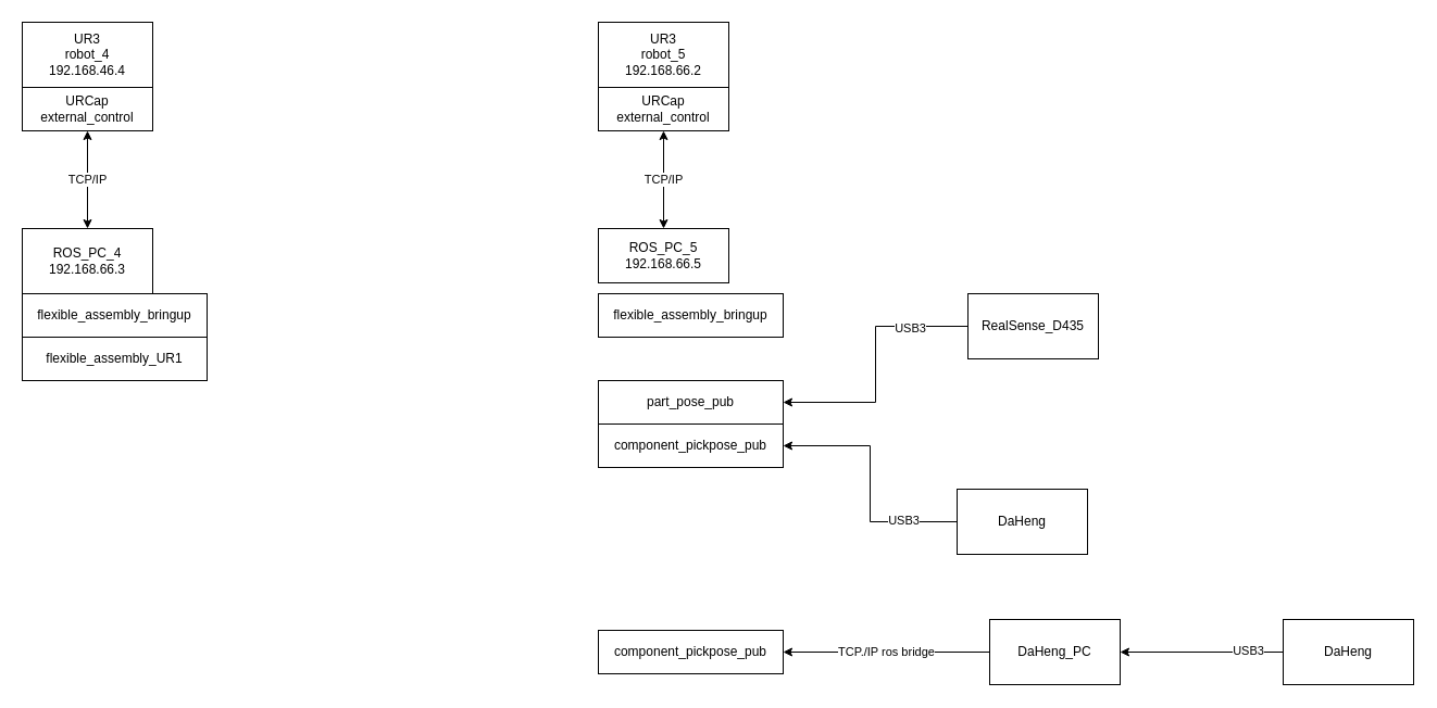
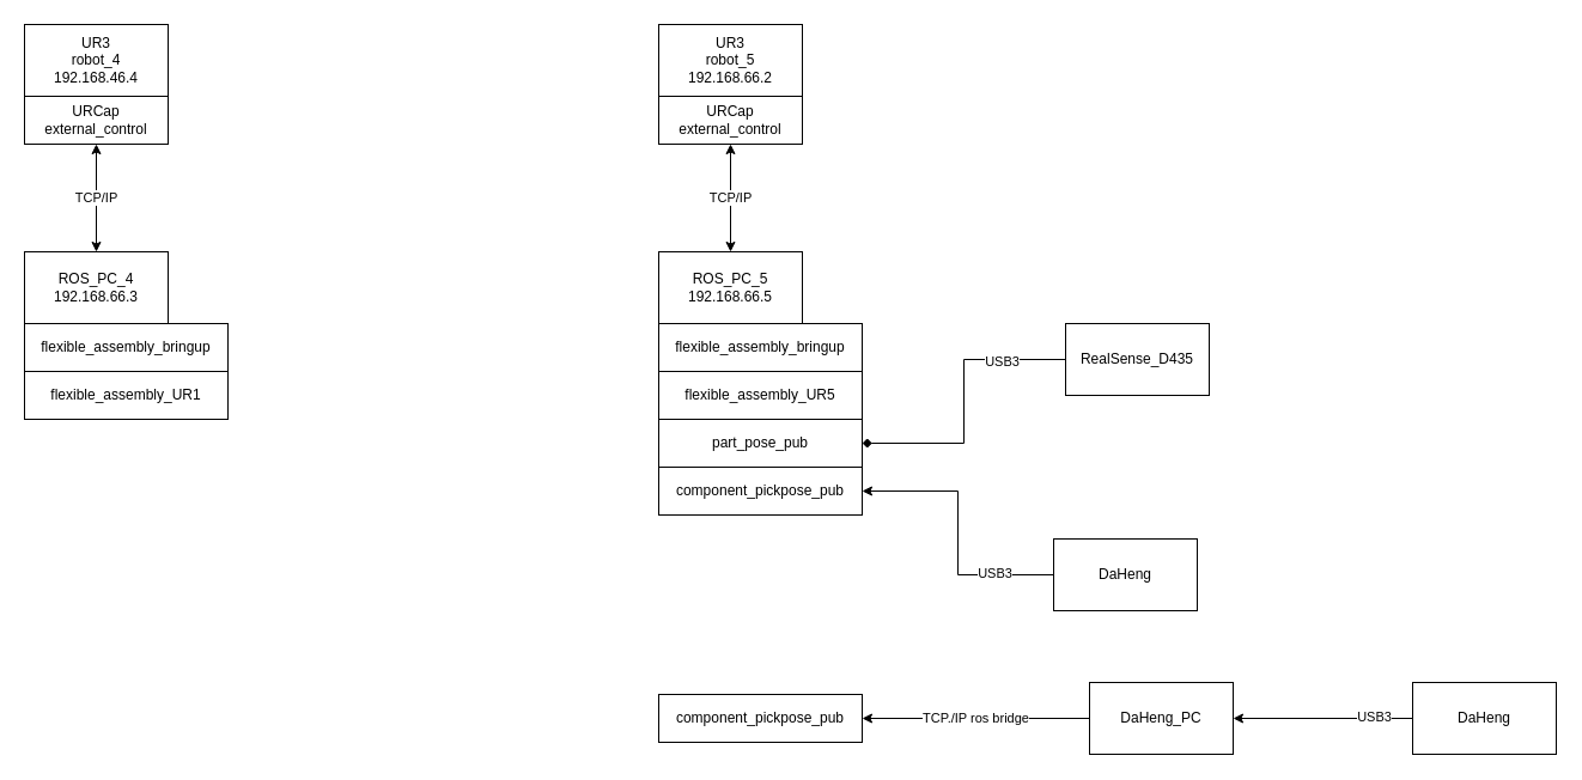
- <mxCell id="5" value="ROS_PC_5&lt;br&gt;192.168.66.5" style="rounded=0;whiteSpace=wrap;html=1;" vertex="1" parent="1"><mxGeometry x="550" y="210" width="120" height="50" as="geometry" /></mxCell>
+ <mxCell id="5" value="ROS_PC_5&lt;br&gt;192.168.66.5" style="rounded=0;whiteSpace=wrap;html=1;" vertex="1" parent="1"><mxGeometry x="550" y="210" width="120" height="60" as="geometry" /></mxCell>
+ <mxCell id="15" value="flexible_assembly_UR5" style="rounded=0;whiteSpace=wrap;html=1;" vertex="1" parent="1"><mxGeometry x="550" y="310" width="170" height="40" as="geometry" /></mxCell>
- <mxCell id="6" style="edgeStyle=orthogonalEdgeStyle;rounded=0;orthogonalLoop=1;jettySize=auto;html=1;entryX=1;entryY=0.5;entryDx=0;entryDy=0;startArrow=none;startFill=0;" edge="1" parent="1" source="8" target="20"><mxGeometry relative="1" as="geometry" /></mxCell>
+ <mxCell id="6" style="edgeStyle=orthogonalEdgeStyle;rounded=0;orthogonalLoop=1;jettySize=auto;html=1;entryX=1;entryY=0.5;entryDx=0;entryDy=0;startArrow=none;startFill=0;endArrow=diamond;" edge="1" parent="1" source="8" target="20"><mxGeometry relative="1" as="geometry" /></mxCell>
